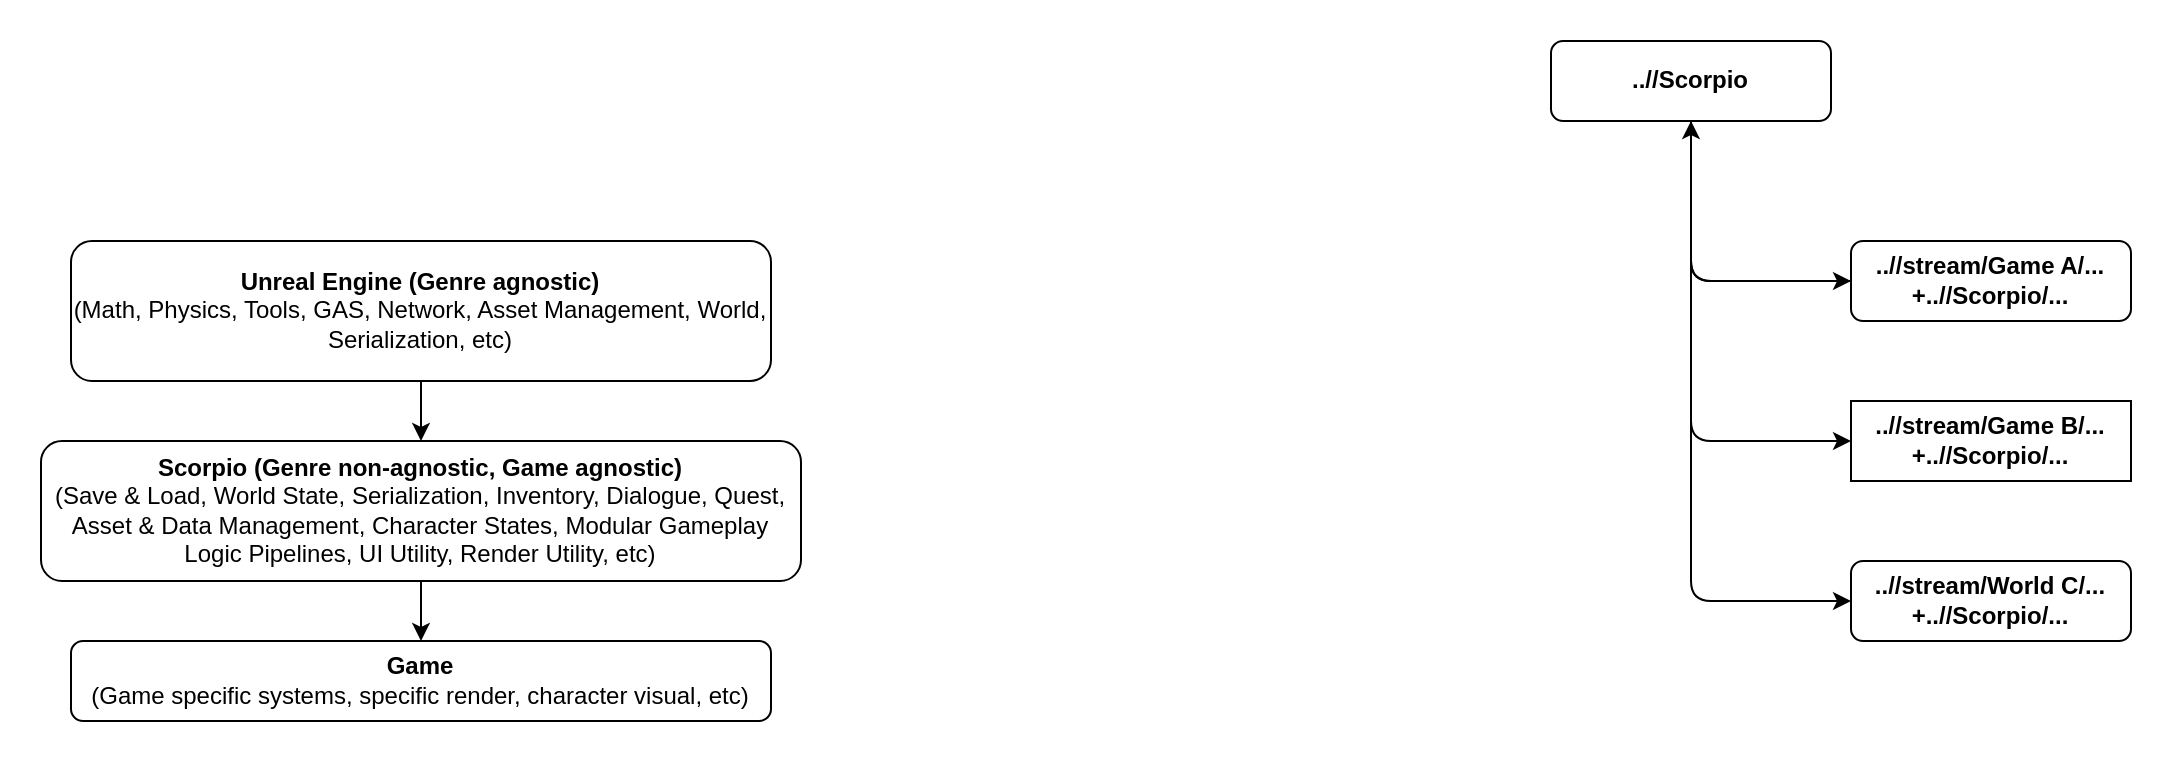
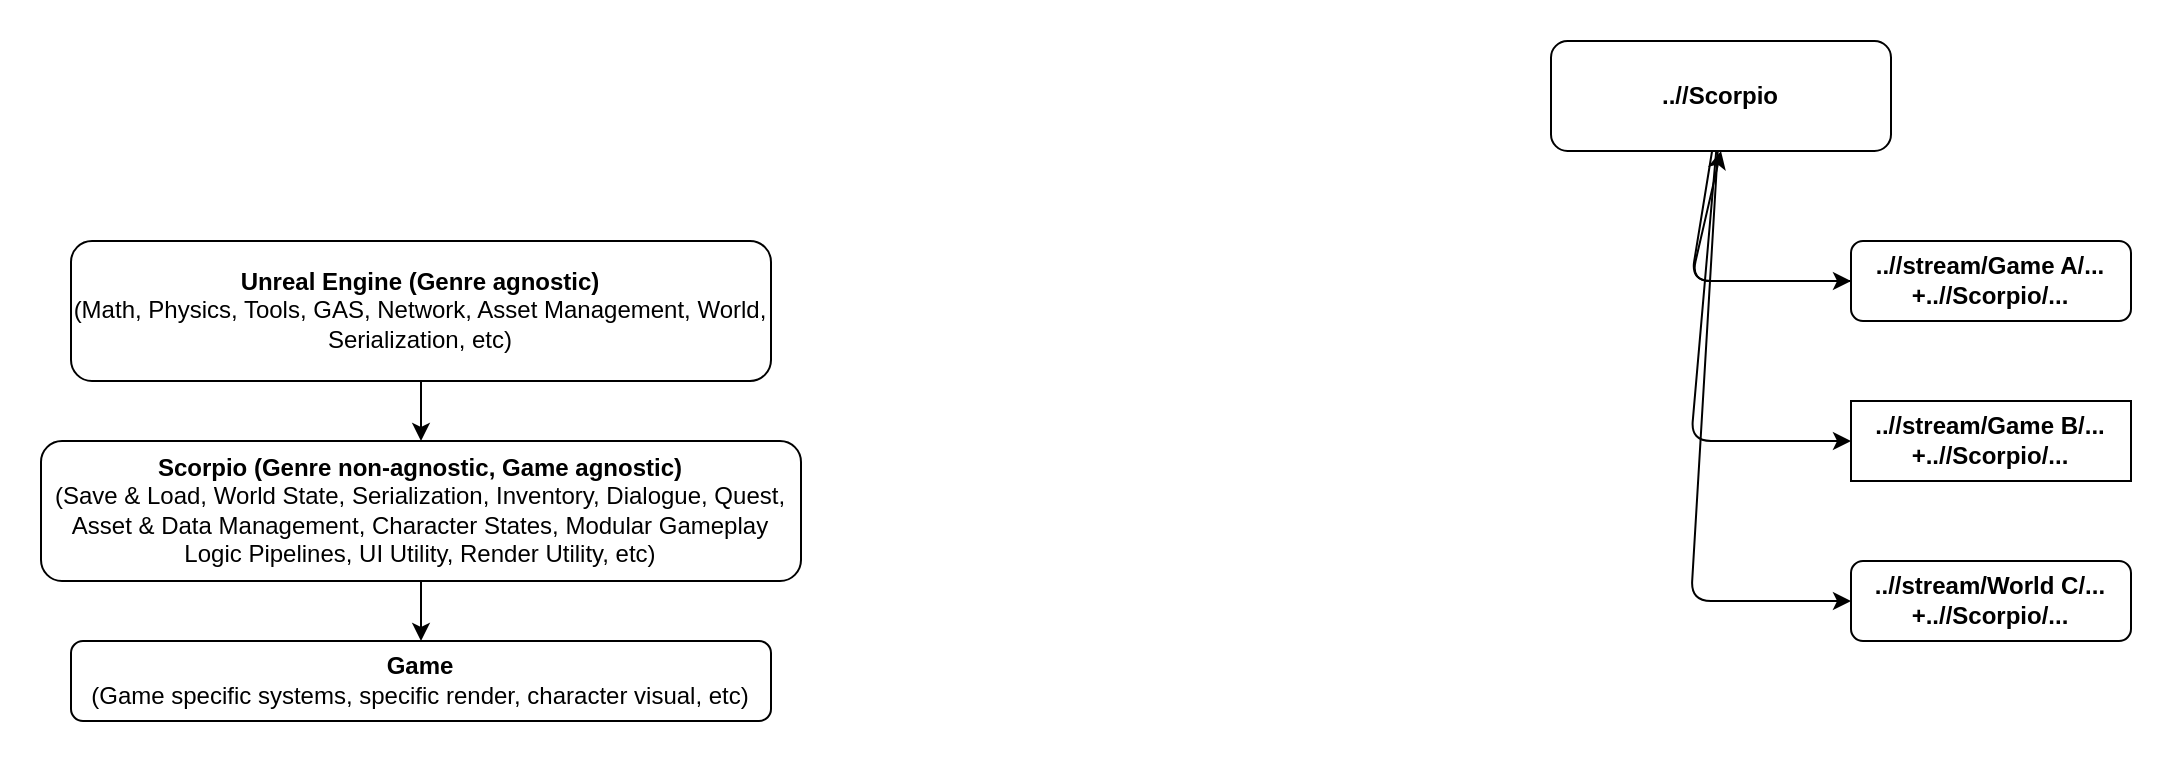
- <mxCell id="14" value="&lt;b&gt;..//Scorpio&lt;/b&gt;" style="rounded=1;whiteSpace=wrap;html=1;" vertex="1" parent="1"><mxGeometry x="775" y="20" width="140" height="40" as="geometry" /></mxCell>
+ <mxCell id="14" value="&lt;b&gt;..//Scorpio&lt;/b&gt;" style="rounded=1;whiteSpace=wrap;html=1;" vertex="1" parent="1"><mxGeometry x="775" y="20" width="170" height="55" as="geometry" /></mxCell>
